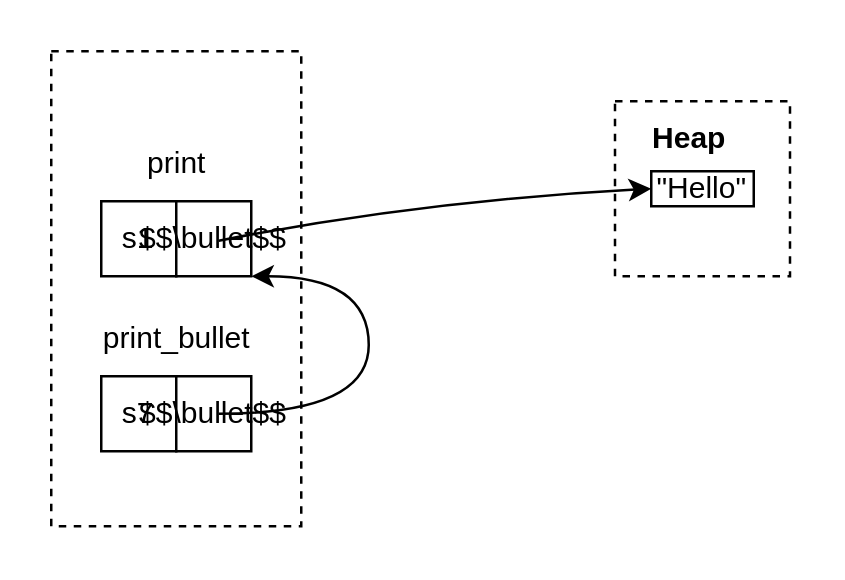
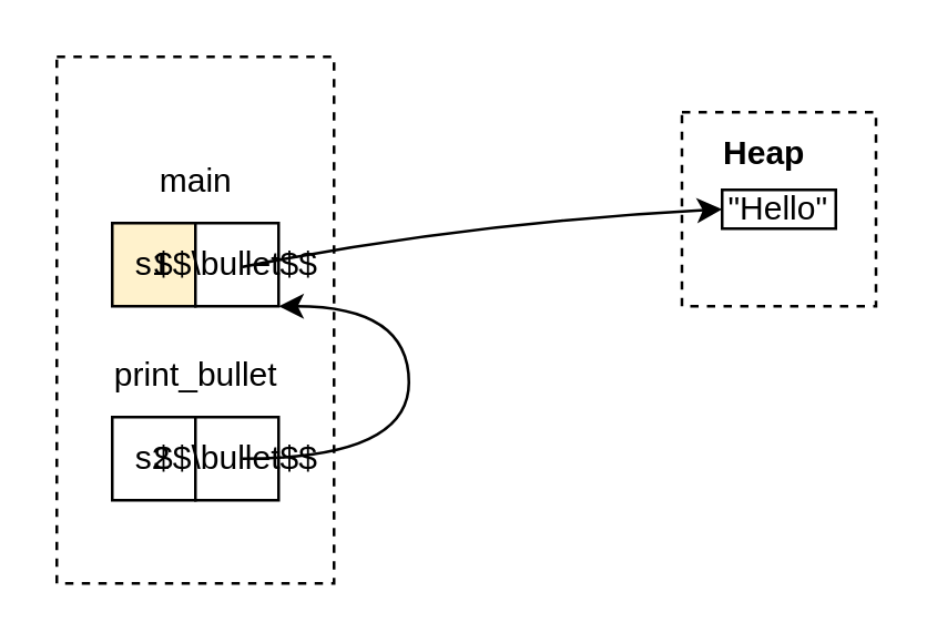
- <mxCell id="5" value="print" style="text;html=1;align=center;verticalAlign=middle;resizable=0;points=[];autosize=1;strokeColor=none;fillColor=none;" vertex="1" parent="1"><mxGeometry x="45" y="50" width="50" height="30" as="geometry" /></mxCell>
+ <mxCell id="5" value="main" style="text;html=1;align=center;verticalAlign=middle;resizable=0;points=[];autosize=1;strokeColor=none;fillColor=none;" vertex="1" parent="1"><mxGeometry x="45" y="50" width="50" height="30" as="geometry" /></mxCell>
- <mxCell id="3" value="s1" style="rounded=0;whiteSpace=wrap;html=1;" vertex="1" parent="1"><mxGeometry x="40" y="80" width="30" height="30" as="geometry" /></mxCell>
+ <mxCell id="3" value="s1" style="rounded=0;whiteSpace=wrap;html=1;fillColor=#fff2cc;" vertex="1" parent="1"><mxGeometry x="40" y="80" width="30" height="30" as="geometry" /></mxCell>
- <mxCell id="6" value="s7" style="rounded=0;whiteSpace=wrap;html=1;" vertex="1" parent="1"><mxGeometry x="40" y="150" width="30" height="30" as="geometry" /></mxCell>
+ <mxCell id="6" value="s2" style="rounded=0;whiteSpace=wrap;html=1;" vertex="1" parent="1"><mxGeometry x="40" y="150" width="30" height="30" as="geometry" /></mxCell>
